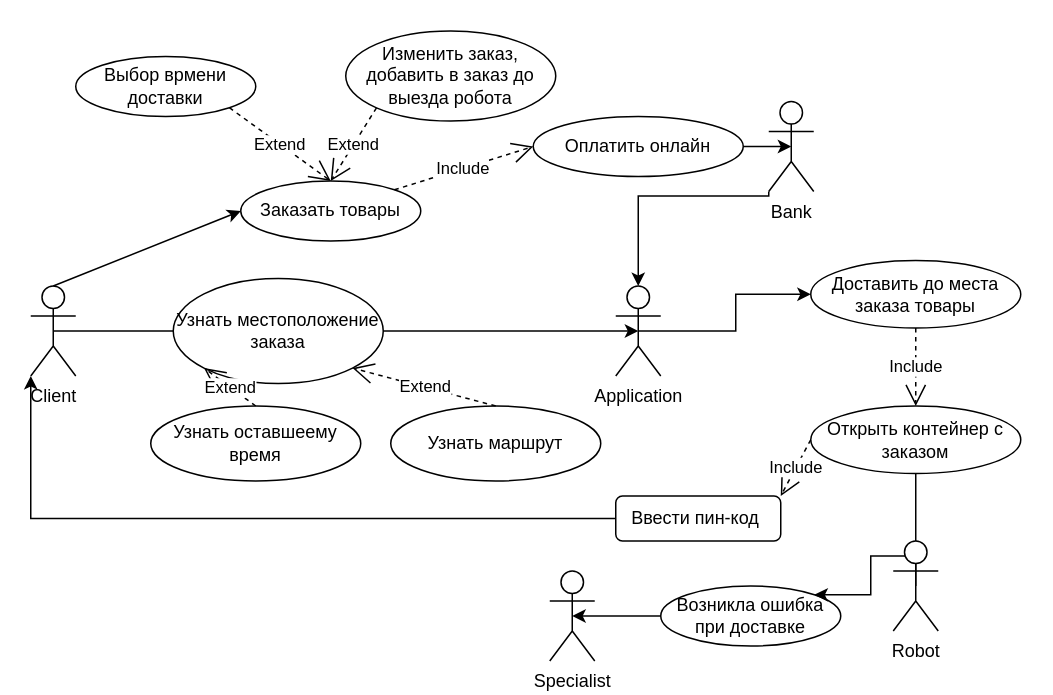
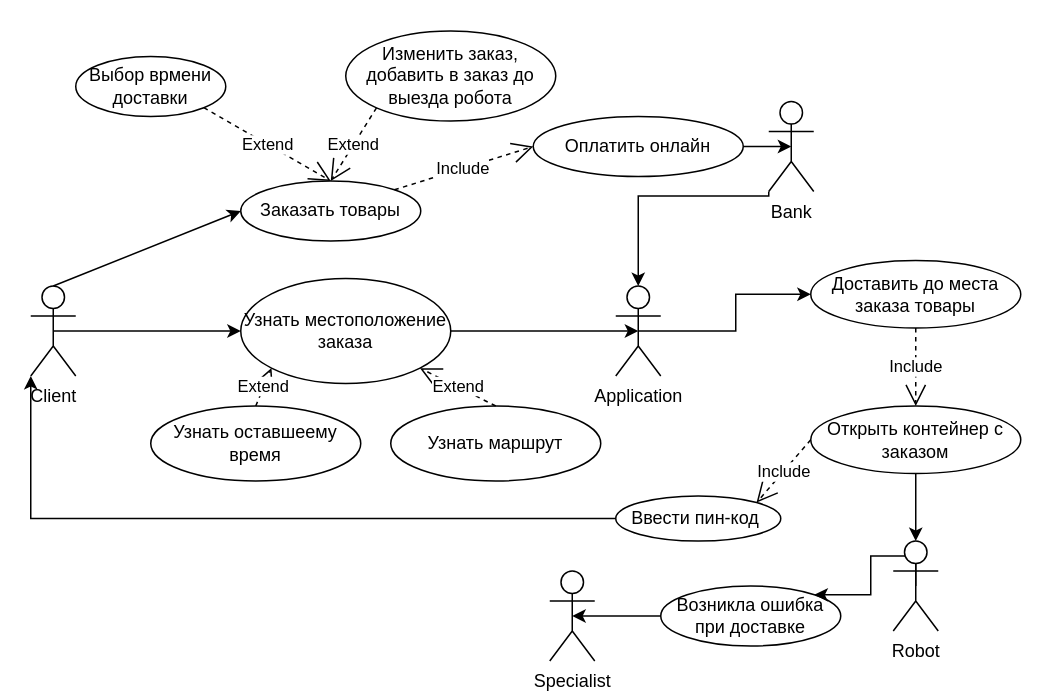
- <mxCell id="11" value="Выбор врмени доставки" style="ellipse;whiteSpace=wrap;html=1;" vertex="1" parent="1"><mxGeometry x="50" y="37" width="120" height="40" as="geometry" /></mxCell>
+ <mxCell id="11" value="Выбор врмени доставки" style="ellipse;whiteSpace=wrap;html=1;" vertex="1" parent="1"><mxGeometry x="50" y="37" width="100" height="40" as="geometry" /></mxCell>
- <mxCell id="16" value="Узнать местоположение заказа" style="ellipse;whiteSpace=wrap;html=1;" vertex="1" parent="1"><mxGeometry x="115" y="185" width="140" height="70" as="geometry" /></mxCell>
+ <mxCell id="16" value="Узнать местоположение заказа" style="ellipse;whiteSpace=wrap;html=1;" vertex="1" parent="1"><mxGeometry x="160" y="185" width="140" height="70" as="geometry" /></mxCell>
- <mxCell id="29" value="Ввести пин-код&amp;nbsp;" style="whiteSpace=wrap;html=1;rounded=1;" vertex="1" parent="1"><mxGeometry x="410" y="330" width="110" height="30" as="geometry" /></mxCell>
+ <mxCell id="29" value="Ввести пин-код&amp;nbsp;" style="ellipse;whiteSpace=wrap;html=1;" vertex="1" parent="1"><mxGeometry x="410" y="330" width="110" height="30" as="geometry" /></mxCell>
- <mxCell id="25" style="edgeStyle=orthogonalEdgeStyle;rounded=0;orthogonalLoop=1;jettySize=auto;html=1;exitX=0.5;exitY=1;exitDx=0;exitDy=0;endArrow=none;" edge="1" parent="1" source="26" target="10"><mxGeometry relative="1" as="geometry" /></mxCell>
+ <mxCell id="25" style="edgeStyle=orthogonalEdgeStyle;rounded=0;orthogonalLoop=1;jettySize=auto;html=1;exitX=0.5;exitY=1;exitDx=0;exitDy=0;" edge="1" parent="1" source="26" target="10"><mxGeometry relative="1" as="geometry" /></mxCell>
